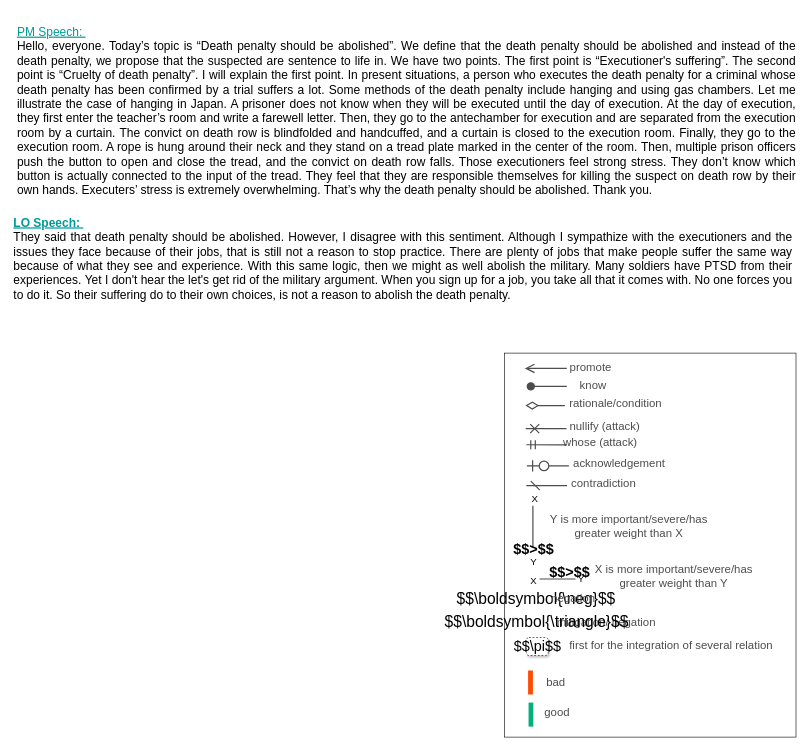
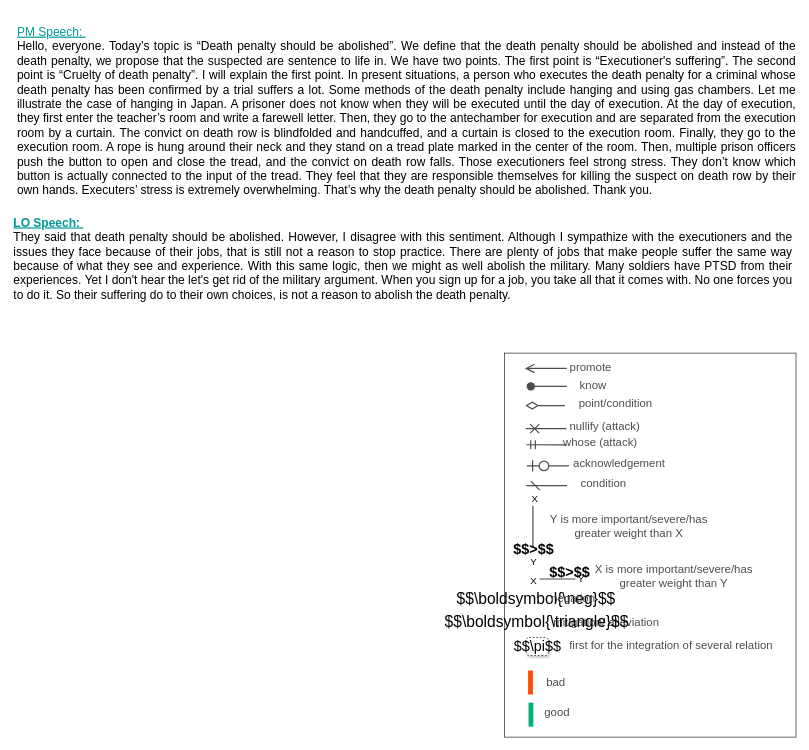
- <mxCell id="18" value="&lt;font style=&quot;font-size: 19px&quot;&gt;rationale/condition&lt;/font&gt;" style="text;html=1;strokeColor=none;fillColor=none;align=center;verticalAlign=middle;whiteSpace=wrap;rounded=0;fontColor=#4D4D4D;" parent="1" vertex="1"><mxGeometry x="940" y="655.5" width="171" height="34" as="geometry" /></mxCell>
+ <mxCell id="18" value="&lt;font style=&quot;font-size: 19px&quot;&gt;point/condition&lt;/font&gt;" style="text;html=1;strokeColor=none;fillColor=none;align=center;verticalAlign=middle;whiteSpace=wrap;rounded=0;fontColor=#4D4D4D;" parent="1" vertex="1"><mxGeometry x="940" y="655.5" width="171" height="34" as="geometry" /></mxCell>
- <mxCell id="26" value="&lt;font style=&quot;font-size: 19px&quot;&gt;contradiction&lt;/font&gt;" style="text;html=1;strokeColor=none;fillColor=none;align=center;verticalAlign=middle;whiteSpace=wrap;rounded=0;fontColor=#4D4D4D;" parent="1" vertex="1"><mxGeometry x="950.5" y="789" width="109" height="34" as="geometry" /></mxCell>
+ <mxCell id="26" value="&lt;font style=&quot;font-size: 19px&quot;&gt;condition&lt;/font&gt;" style="text;html=1;strokeColor=none;fillColor=none;align=center;verticalAlign=middle;whiteSpace=wrap;rounded=0;fontColor=#4D4D4D;" parent="1" vertex="1"><mxGeometry x="950.5" y="789" width="109" height="34" as="geometry" /></mxCell>
- <mxCell id="31" value="&lt;span style=&quot;font-size: 19px&quot;&gt;mitigation/&amp;nbsp;&lt;/span&gt;&lt;span style=&quot;font-size: 19px&quot;&gt;negation&lt;/span&gt;" style="text;html=1;strokeColor=none;fillColor=none;align=center;verticalAlign=middle;whiteSpace=wrap;rounded=0;fontColor=#4D4D4D;" parent="1" vertex="1"><mxGeometry x="917.25" y="1019.75" width="186" height="34" as="geometry" /></mxCell>
+ <mxCell id="31" value="&lt;span style=&quot;font-size: 19px&quot;&gt;mitigation/&amp;nbsp;&lt;/span&gt;&lt;span style=&quot;font-size: 19px&quot;&gt;alleviation&lt;/span&gt;" style="text;html=1;strokeColor=none;fillColor=none;align=center;verticalAlign=middle;whiteSpace=wrap;rounded=0;fontColor=#4D4D4D;" parent="1" vertex="1"><mxGeometry x="917.25" y="1019.75" width="186" height="34" as="geometry" /></mxCell>
